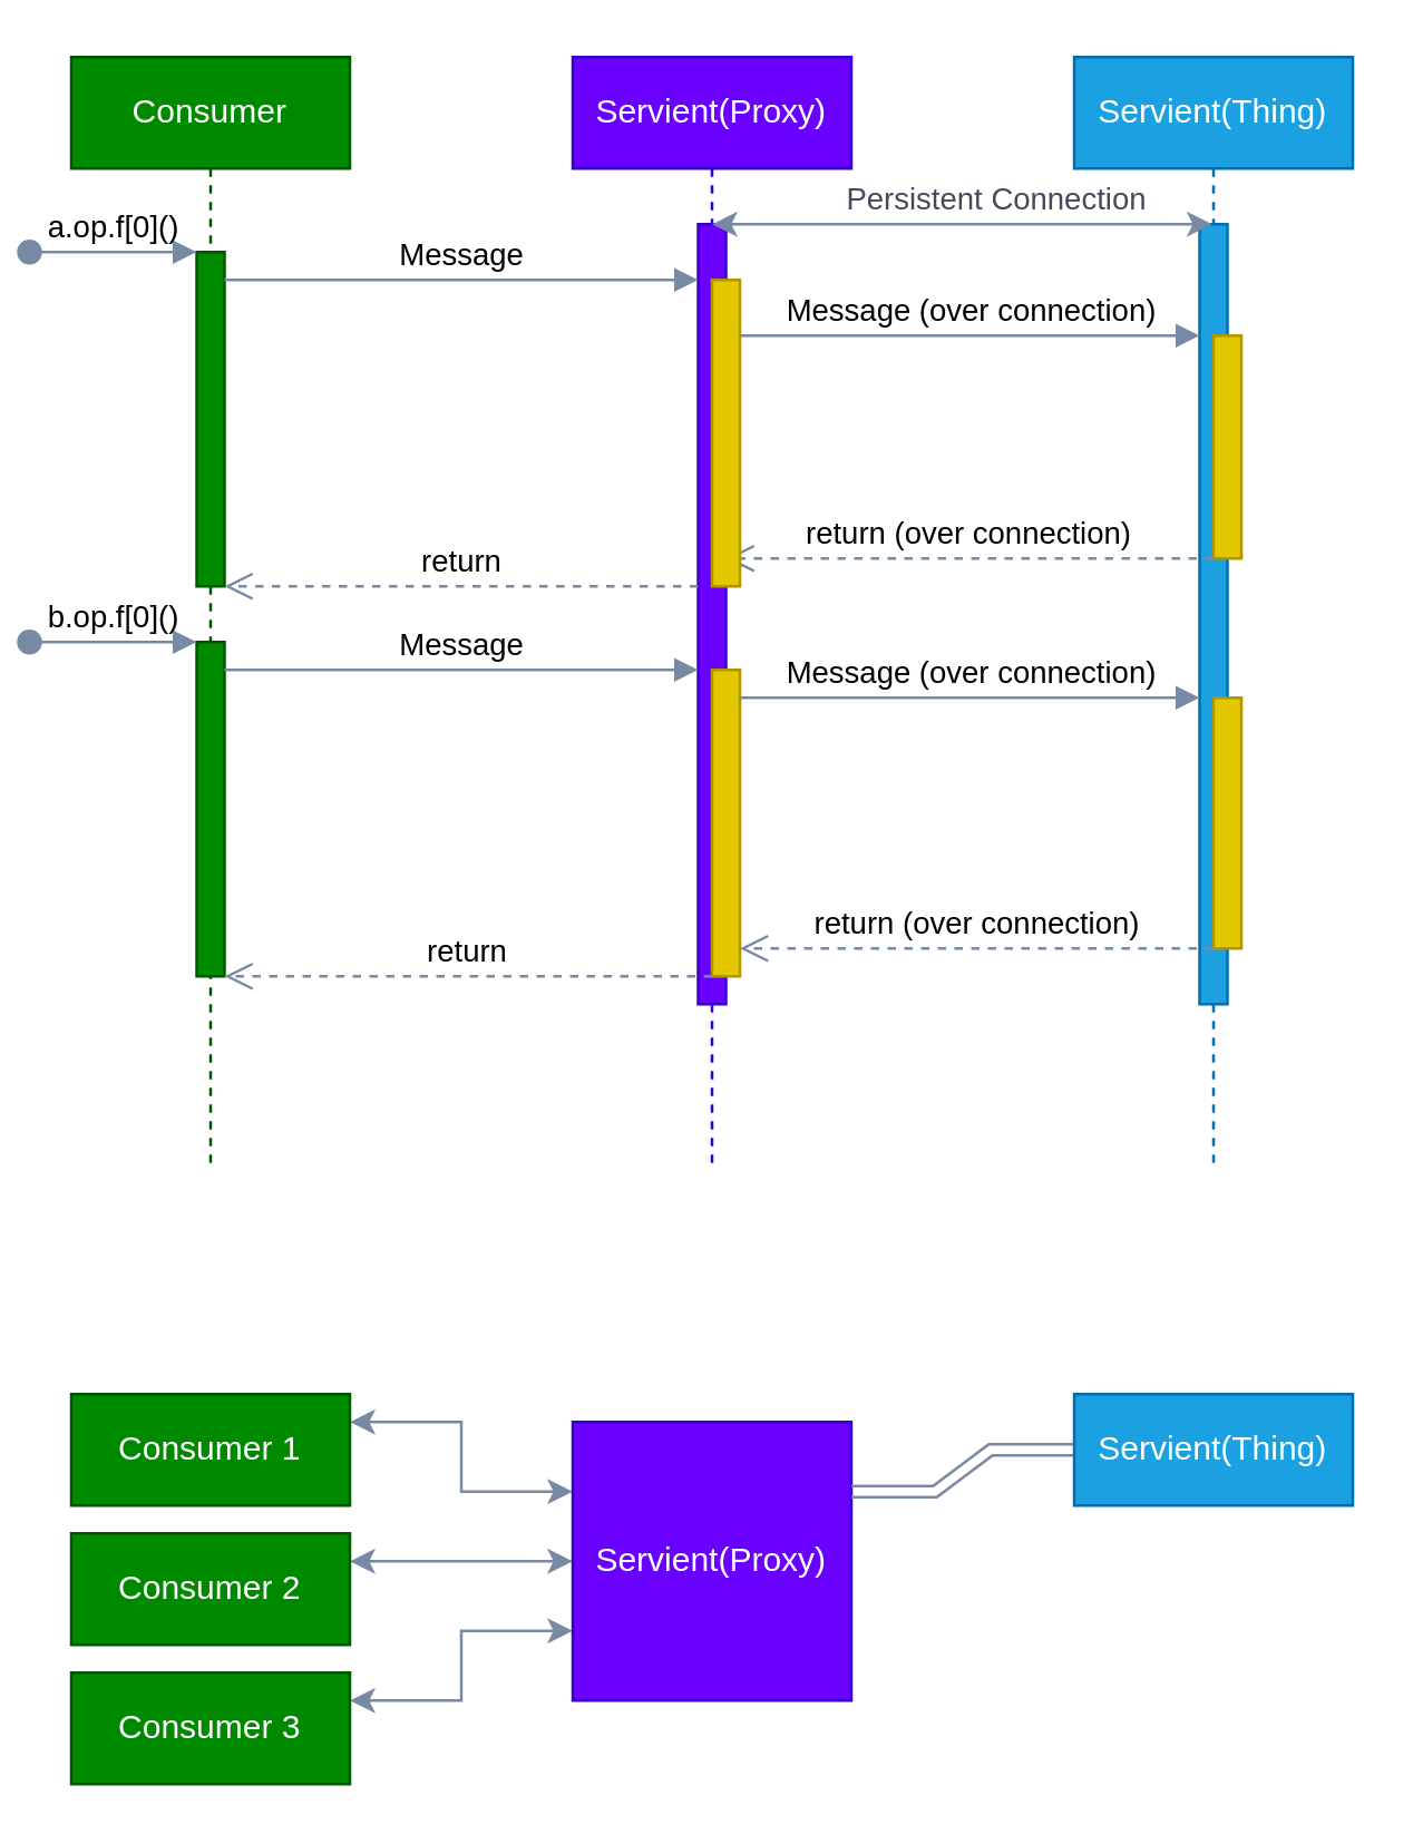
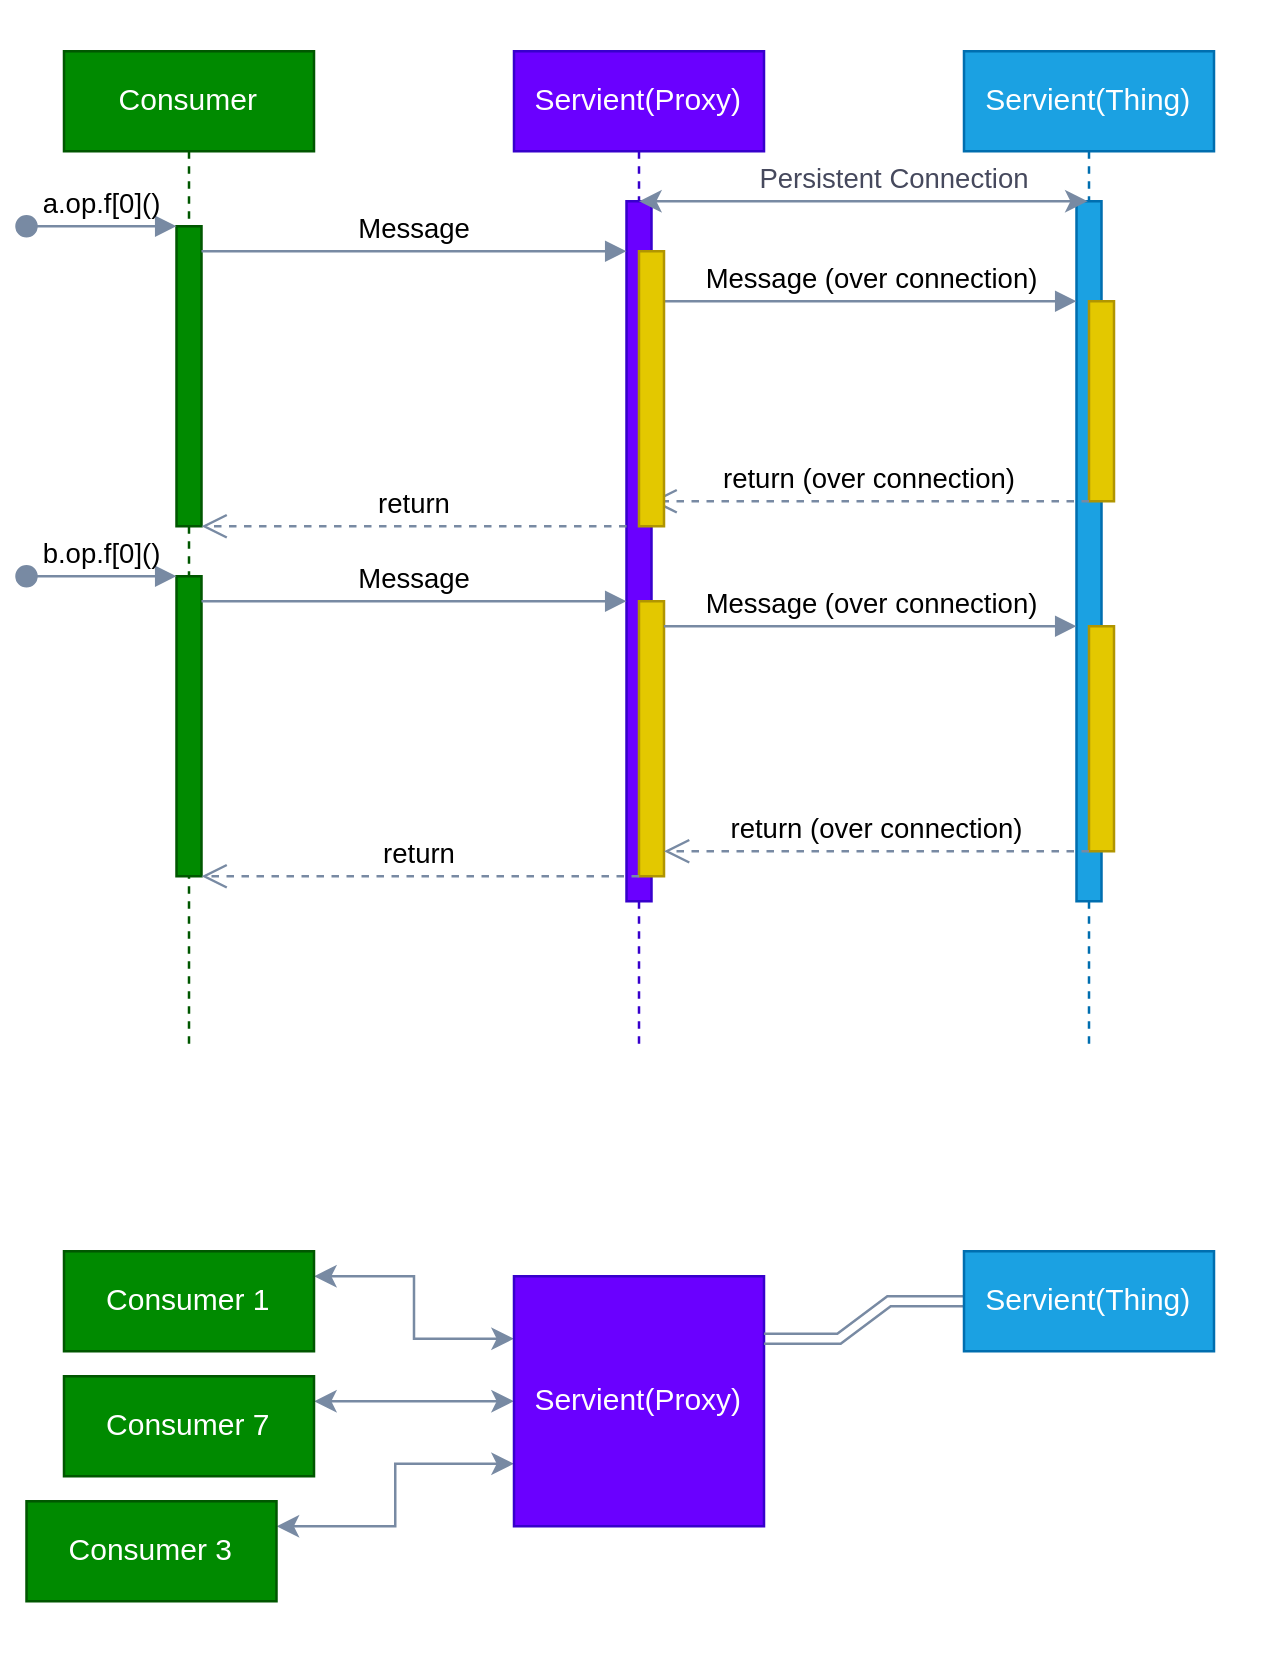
- <mxCell id="26" value="Consumer 2" style="rounded=0;whiteSpace=wrap;html=1;strokeColor=#005700;fillColor=#008a00;fontColor=#ffffff;" parent="1" vertex="1"><mxGeometry x="20" y="550" width="100" height="40" as="geometry" /></mxCell>
+ <mxCell id="26" value="Consumer 7" style="rounded=0;whiteSpace=wrap;html=1;strokeColor=#005700;fillColor=#008a00;fontColor=#ffffff;" parent="1" vertex="1"><mxGeometry x="20" y="550" width="100" height="40" as="geometry" /></mxCell>
- <mxCell id="28" value="Consumer 3" style="rounded=0;whiteSpace=wrap;html=1;strokeColor=#005700;fillColor=#008a00;fontColor=#ffffff;" parent="1" vertex="1"><mxGeometry x="20" y="600" width="100" height="40" as="geometry" /></mxCell>
+ <mxCell id="28" value="Consumer 3" style="rounded=0;whiteSpace=wrap;html=1;strokeColor=#005700;fillColor=#008a00;fontColor=#ffffff;" parent="1" vertex="1"><mxGeometry x="5" y="600" width="100" height="40" as="geometry" /></mxCell>
